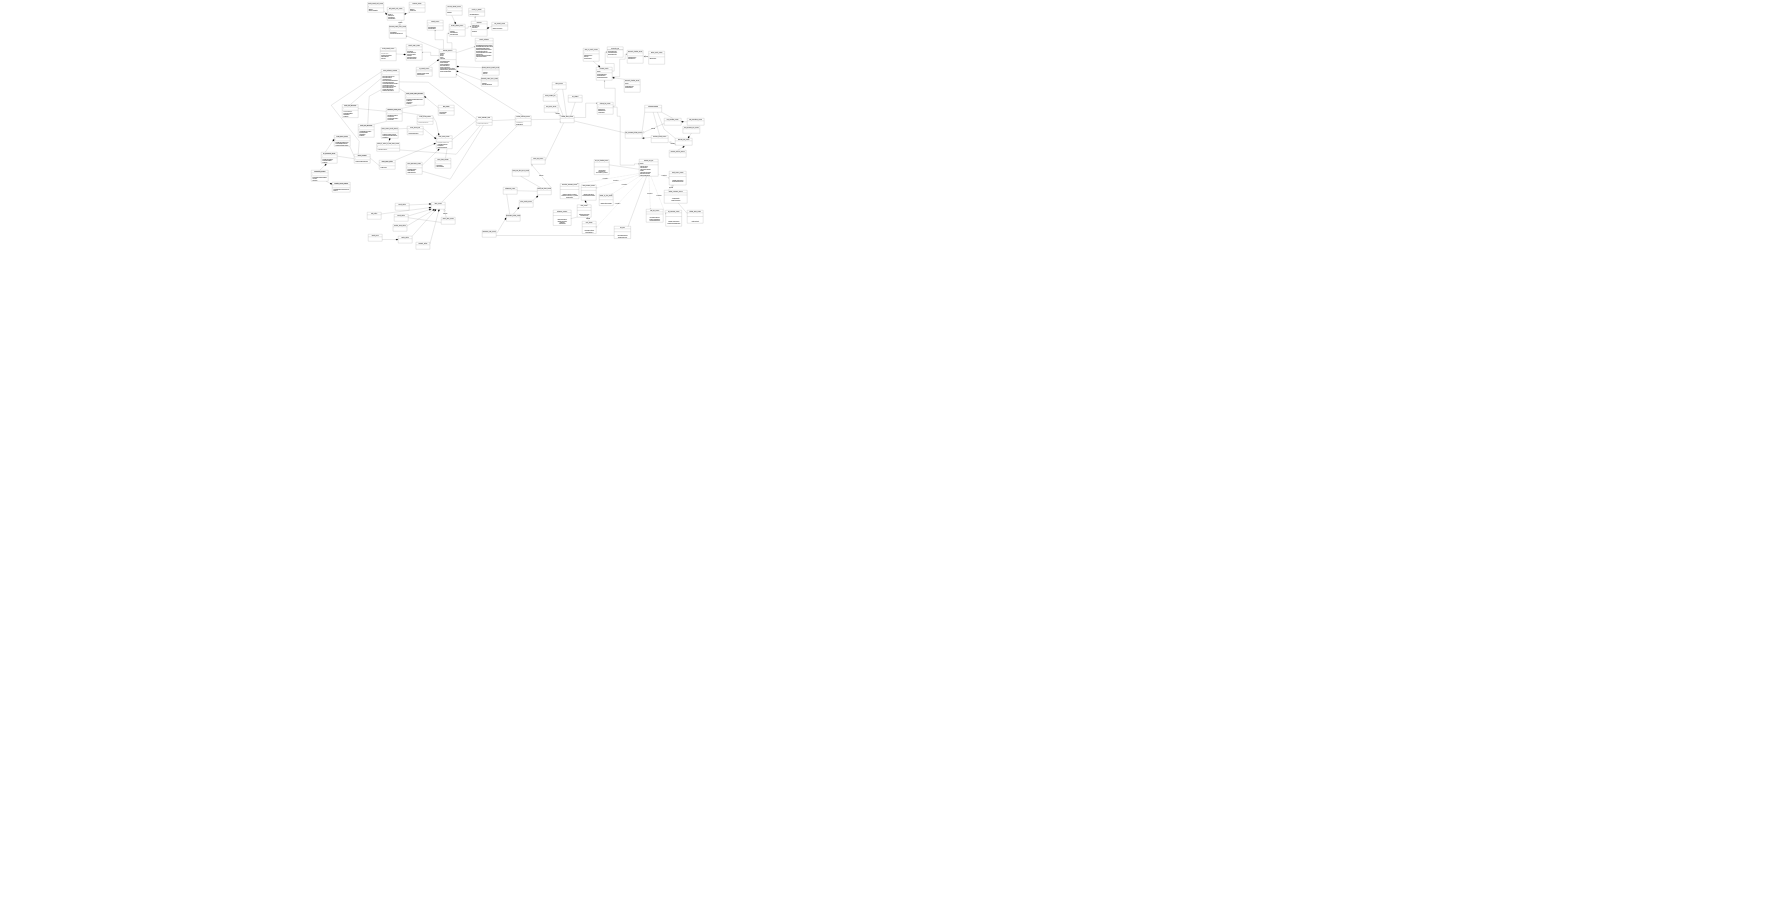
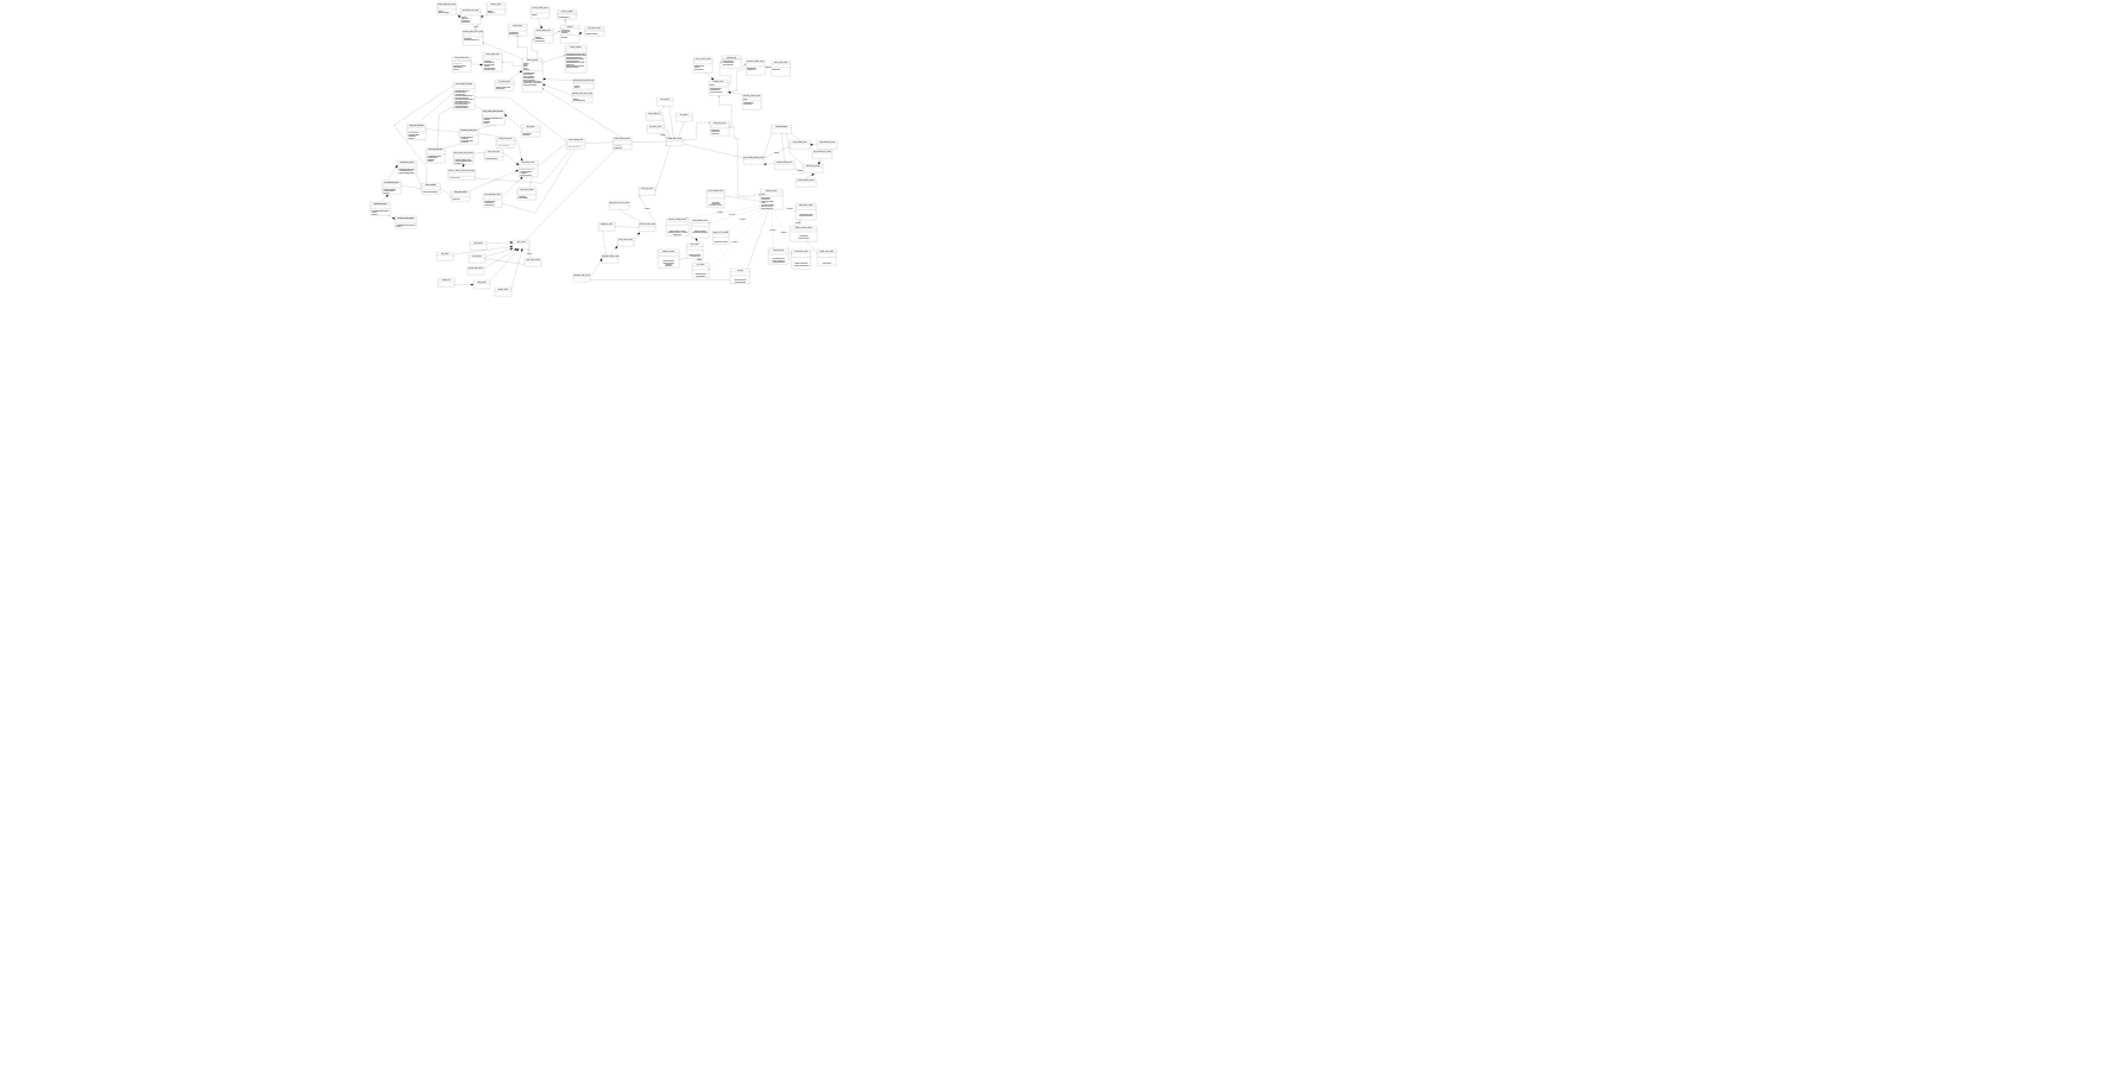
- <mxCell id="288" value="databasemgMMM" style="swimlane;fontStyle=0;childLayout=stackLayout;horizontal=1;startSize=26;fillColor=none;horizontalStack=0;resizeParent=1;resizeParentMax=0;resizeLast=0;collapsible=1;marginBottom=0;whiteSpace=wrap;html=1;" vertex="1" parent="1"><mxGeometry x="6447" y="1050" width="170" height="70" as="geometry" /></mxCell>
+ <mxCell id="288" value="databasemgMMM" style="swimlane;fontStyle=0;childLayout=stackLayout;horizontal=1;startSize=26;fillColor=none;horizontalStack=0;resizeParent=1;resizeParentMax=0;resizeLast=0;collapsible=1;marginBottom=0;whiteSpace=wrap;html=1;" vertex="1" parent="1"><mxGeometry x="6487" y="1050" width="170" height="70" as="geometry" /></mxCell>
- <mxCell id="222" value="coffee_bar_screen" style="swimlane;fontStyle=0;childLayout=stackLayout;horizontal=1;startSize=26;fillColor=none;horizontalStack=0;resizeParent=1;resizeParentMax=0;resizeLast=0;collapsible=1;marginBottom=0;whiteSpace=wrap;html=1;" vertex="1" parent="1"><mxGeometry x="5312" y="1570" width="140" height="70" as="geometry" /></mxCell>
+ <mxCell id="222" value="coffee_bar_screen" style="swimlane;fontStyle=0;childLayout=stackLayout;horizontal=1;startSize=26;fillColor=none;horizontalStack=0;resizeParent=1;resizeParentMax=0;resizeLast=0;collapsible=1;marginBottom=0;whiteSpace=wrap;html=1;" vertex="1" parent="1"><mxGeometry x="5372" y="1570" width="140" height="70" as="geometry" /></mxCell>
